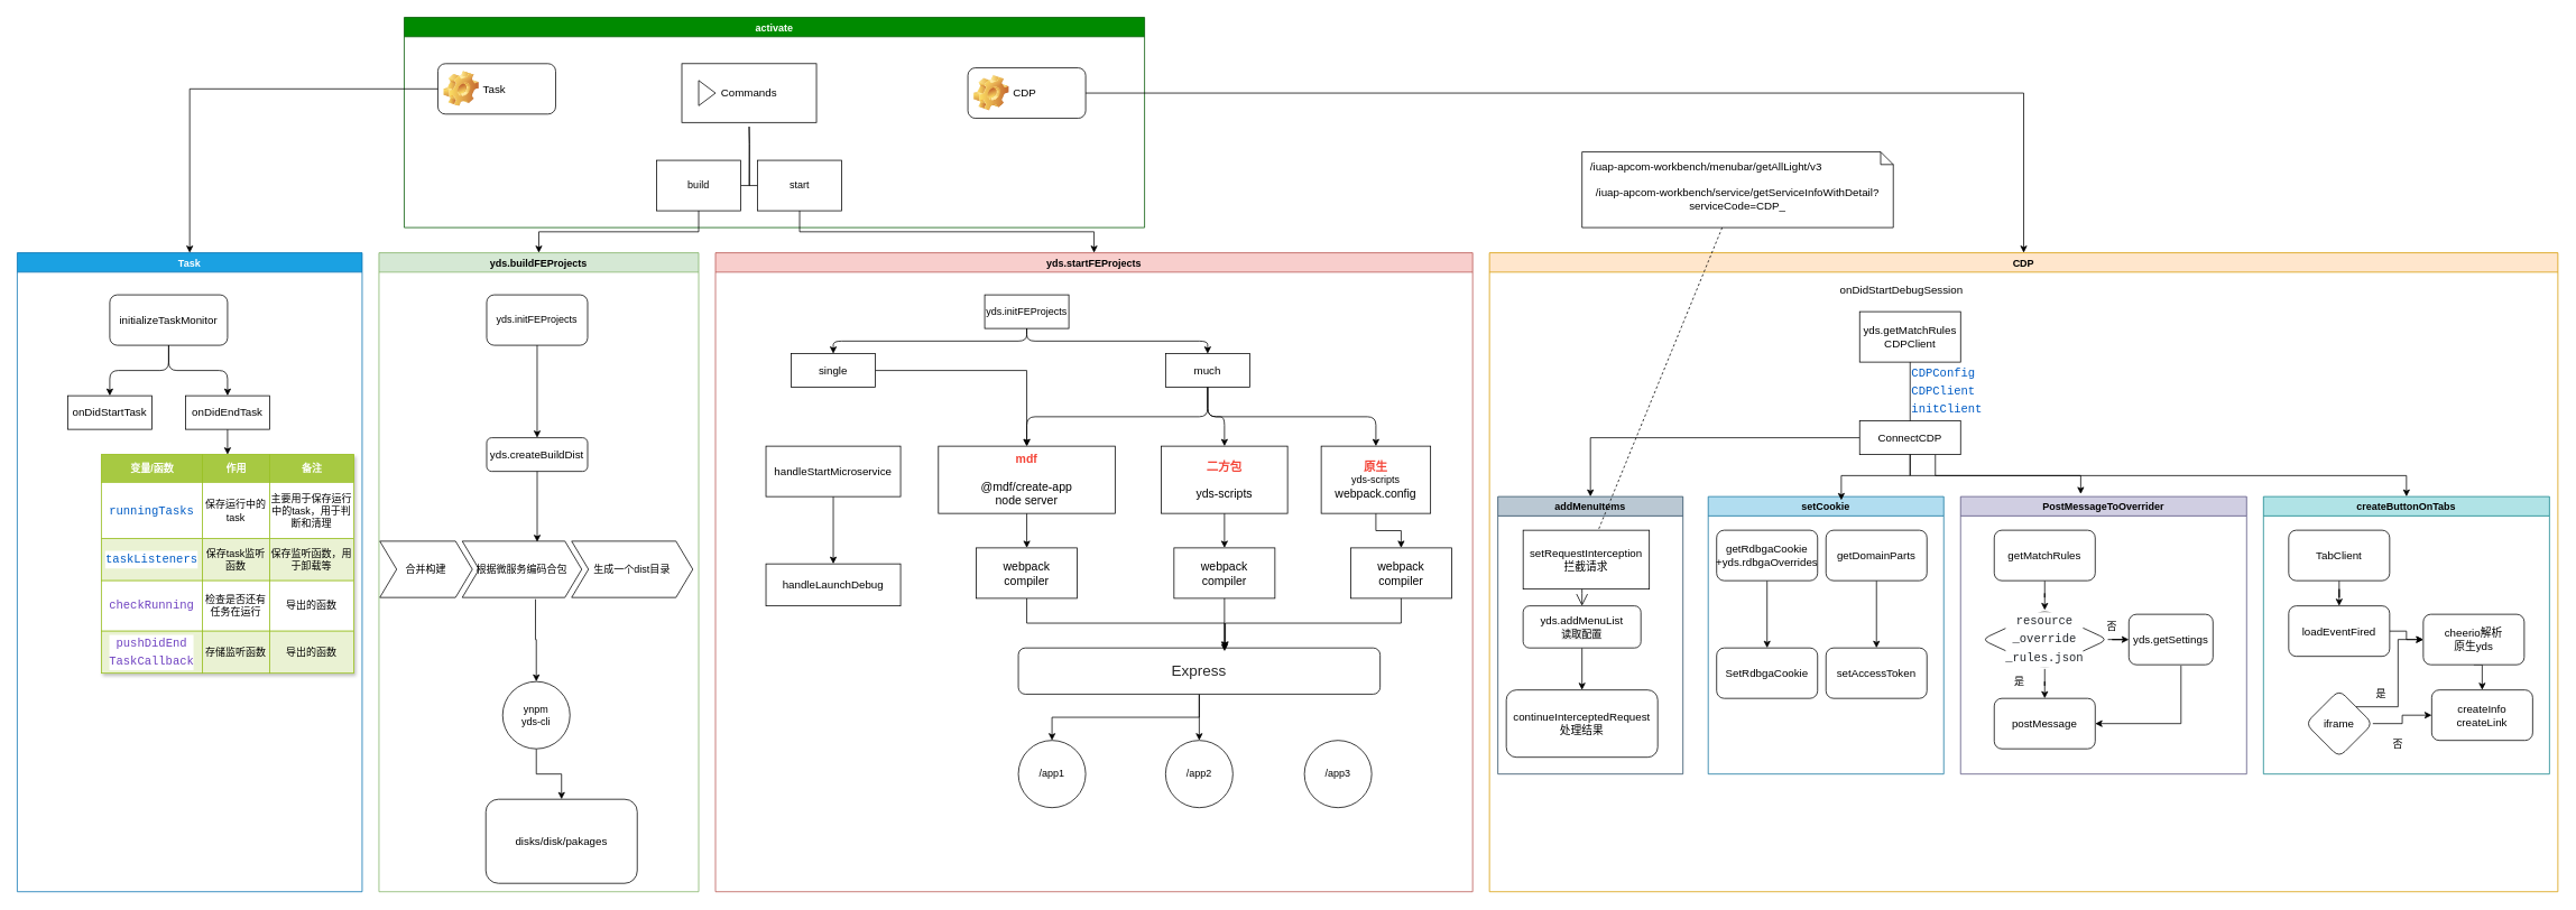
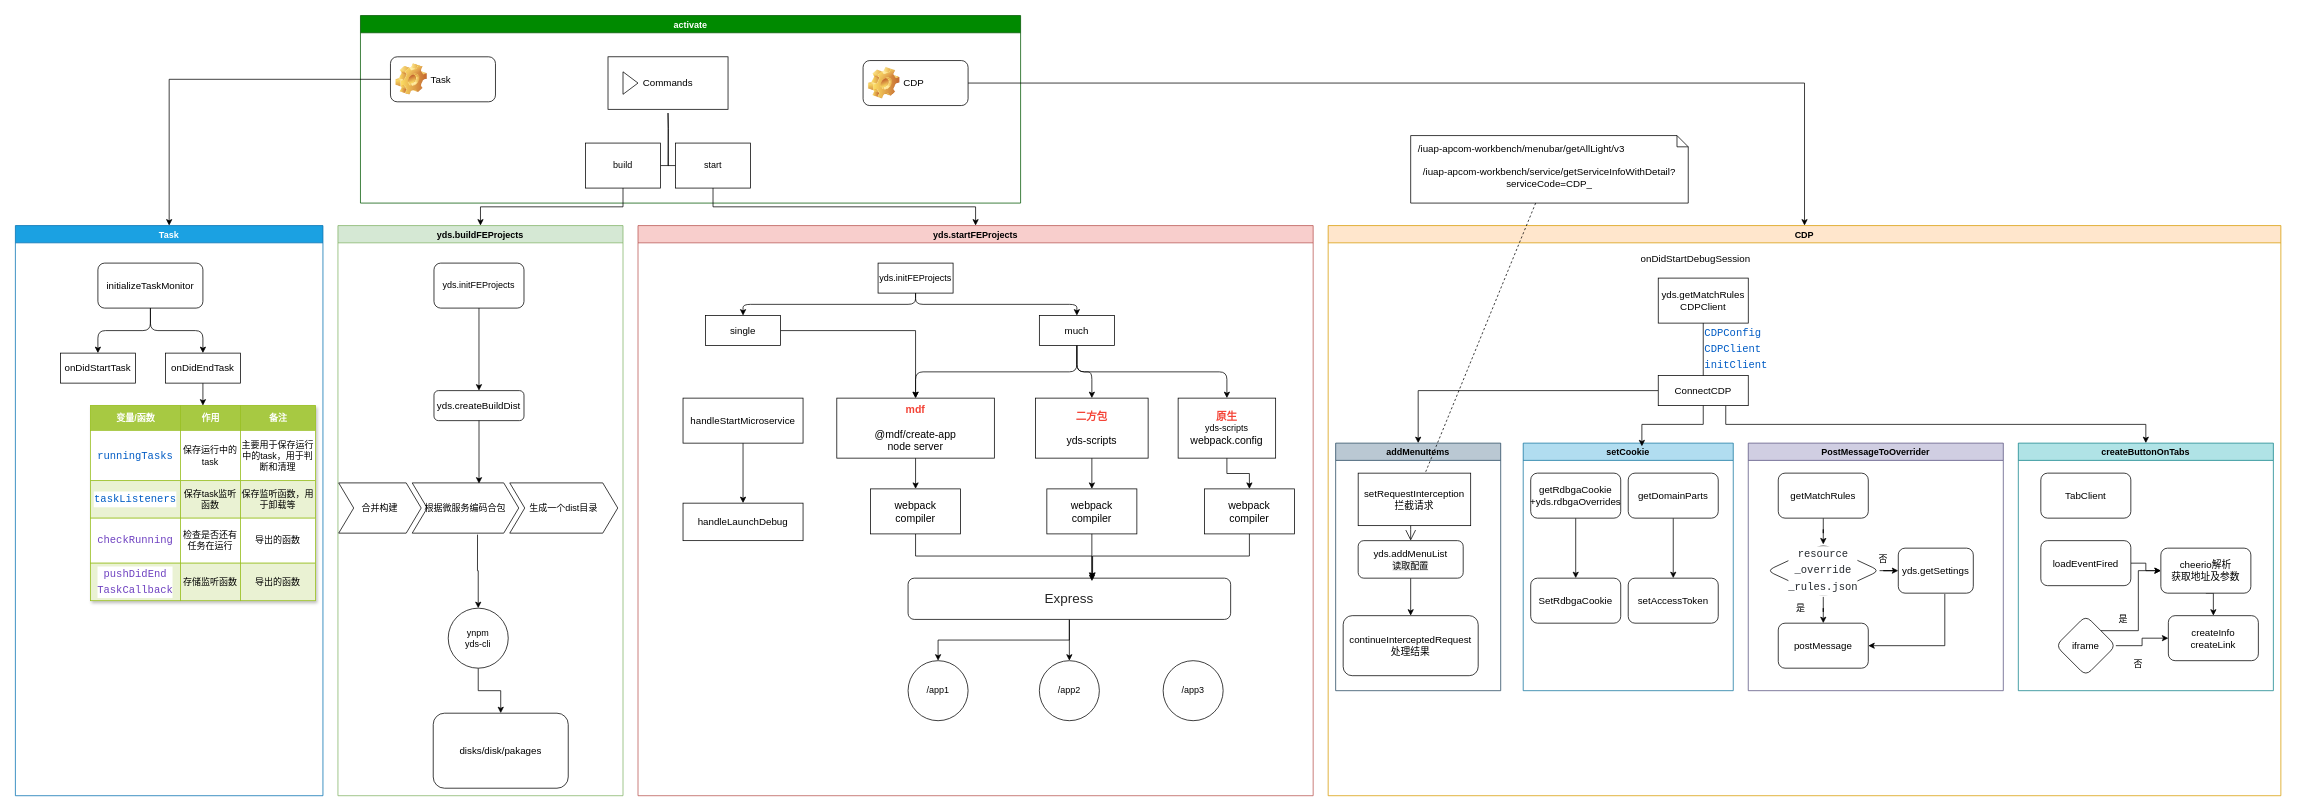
- <mxCell id="60" style="edgeStyle=orthogonalEdgeStyle;rounded=0;orthogonalLoop=1;jettySize=auto;html=1;entryX=0.42;entryY=-0.009;entryDx=0;entryDy=0;entryPerimeter=0;" parent="15" source="20" target="35" edge="1"><mxGeometry relative="1" as="geometry" /></mxCell>
- <mxCell id="47" value="" style="edgeStyle=orthogonalEdgeStyle;rounded=0;orthogonalLoop=1;jettySize=auto;html=1;" parent="46" source="48" target="50" edge="1"><mxGeometry relative="1" as="geometry" /></mxCell>
- <mxCell id="56" value="&lt;span style=&quot;font-family: &amp;quot;Microsoft YaHei&amp;quot;, 微软雅黑, Arial; font-size: 13px; background-color: rgba(255, 255, 255, 0.01);&quot;&gt;cheerio解析&lt;br&gt;原生yds&lt;/span&gt;" style="rounded=1;whiteSpace=wrap;html=1;" parent="46" vertex="1"><mxGeometry x="190" y="140" width="120" height="60" as="geometry" /></mxCell>
+ <mxCell id="56" value="&lt;span style=&quot;font-family: &amp;quot;Microsoft YaHei&amp;quot;, 微软雅黑, Arial; font-size: 13px; background-color: rgba(255, 255, 255, 0.01);&quot;&gt;cheerio解析&lt;br&gt;获取地址及参数&lt;/span&gt;" style="rounded=1;whiteSpace=wrap;html=1;" parent="46" vertex="1"><mxGeometry x="190" y="140" width="120" height="60" as="geometry" /></mxCell>
